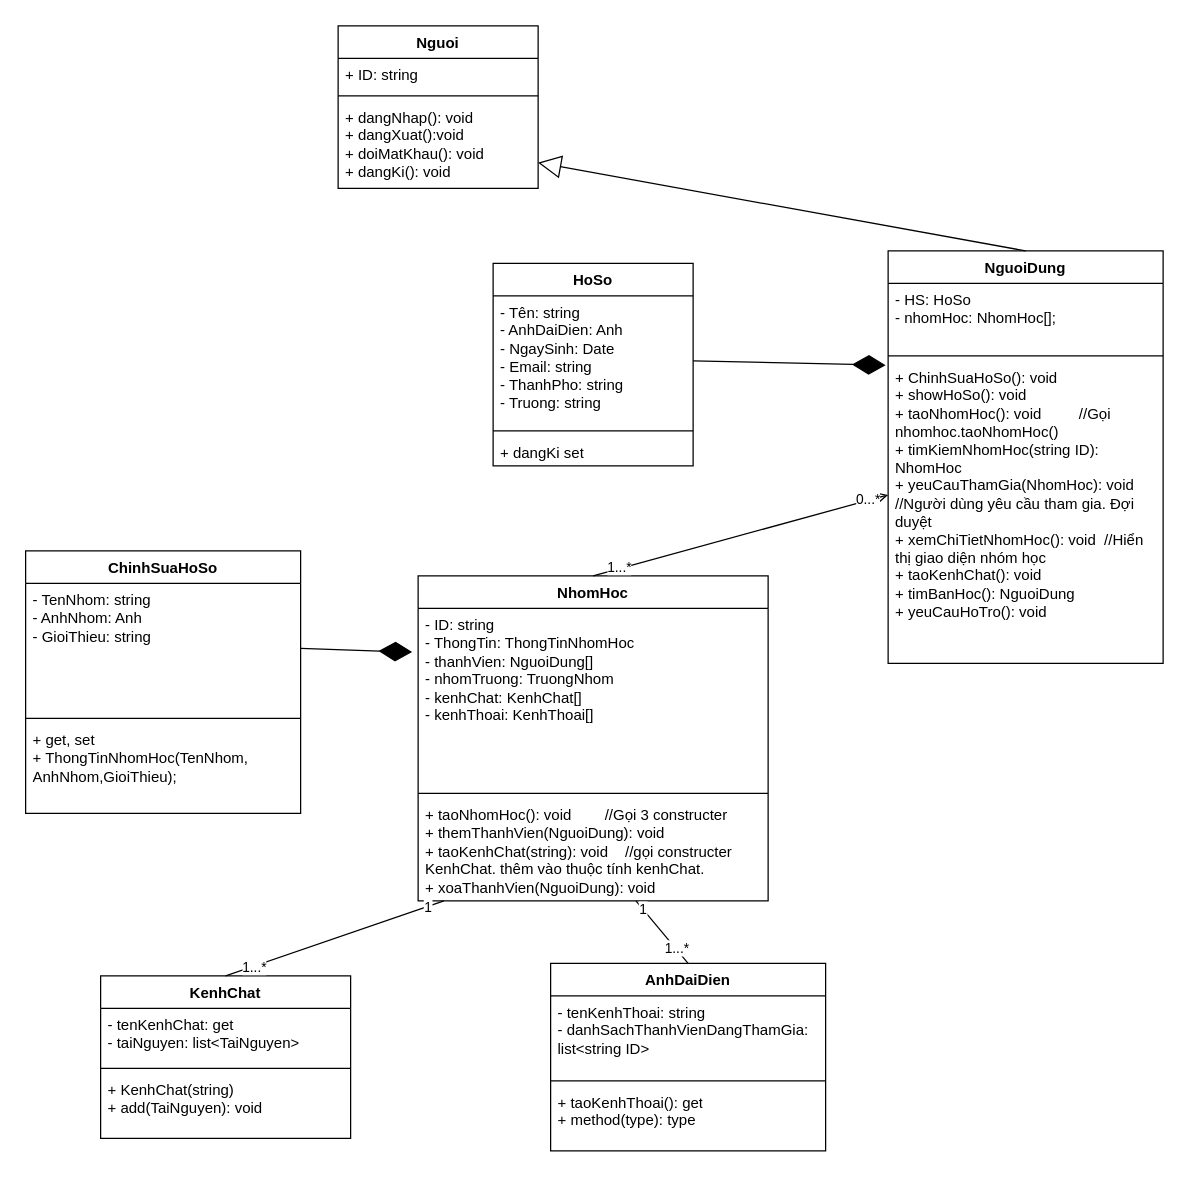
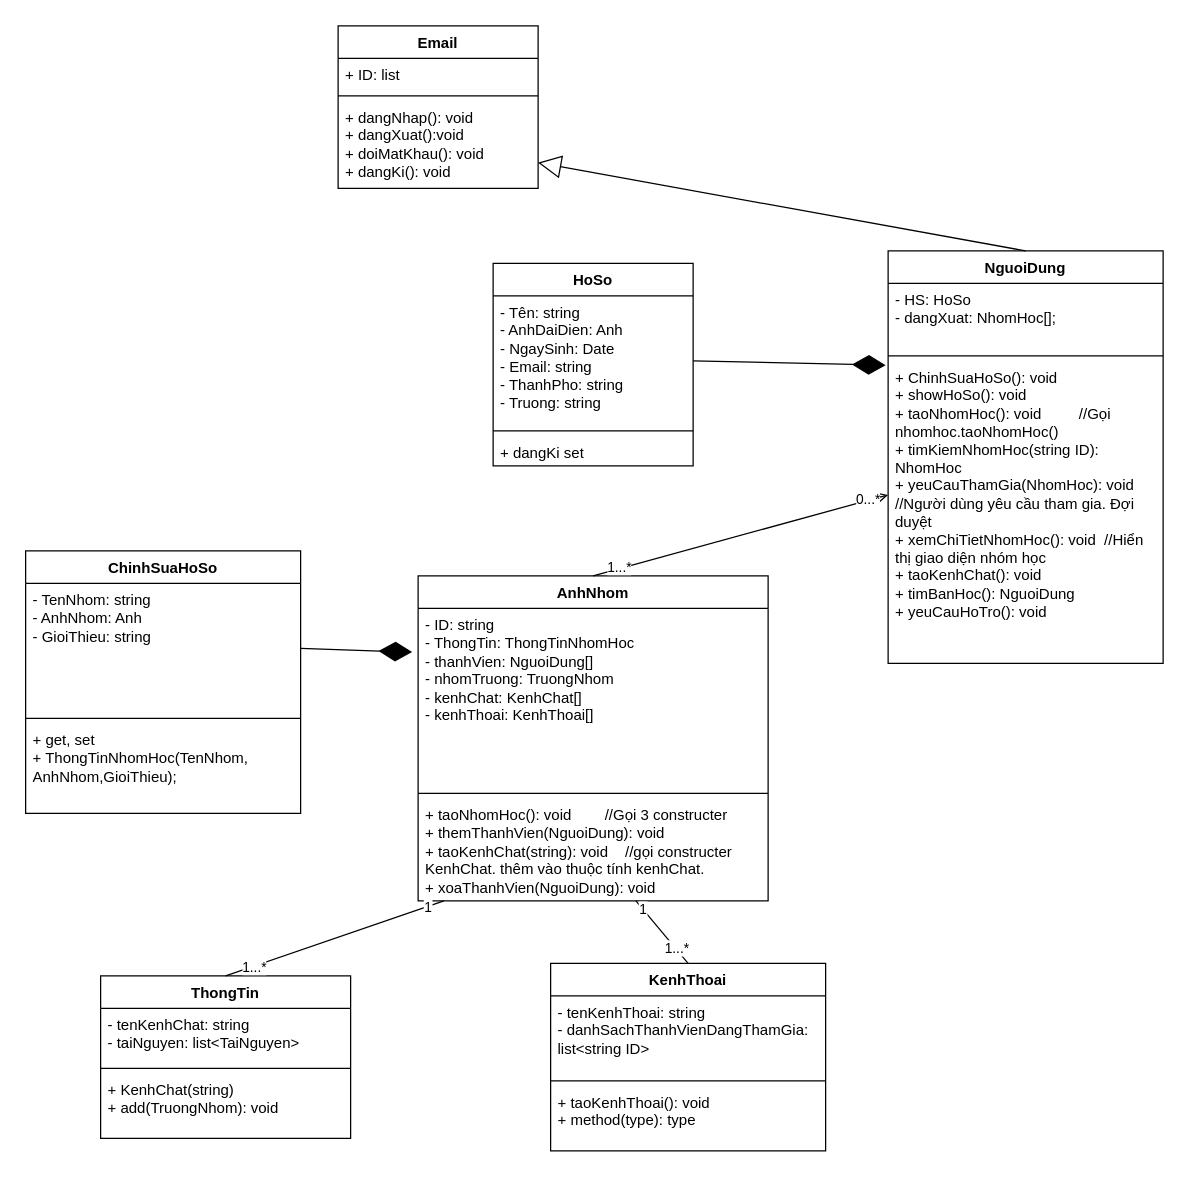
- <mxCell id="21" value="Nguoi" style="swimlane;fontStyle=1;align=center;verticalAlign=top;childLayout=stackLayout;horizontal=1;startSize=26;horizontalStack=0;resizeParent=1;resizeParentMax=0;resizeLast=0;collapsible=1;marginBottom=0;whiteSpace=wrap;html=1;" parent="1" vertex="1"><mxGeometry x="270" y="20" width="160" height="130" as="geometry" /></mxCell>
+ <mxCell id="21" value="Email" style="swimlane;fontStyle=1;align=center;verticalAlign=top;childLayout=stackLayout;horizontal=1;startSize=26;horizontalStack=0;resizeParent=1;resizeParentMax=0;resizeLast=0;collapsible=1;marginBottom=0;whiteSpace=wrap;html=1;" parent="1" vertex="1"><mxGeometry x="270" y="20" width="160" height="130" as="geometry" /></mxCell>
- <mxCell id="22" value="+ ID: string" style="text;strokeColor=none;fillColor=none;align=left;verticalAlign=top;spacingLeft=4;spacingRight=4;overflow=hidden;rotatable=0;points=[[0,0.5],[1,0.5]];portConstraint=eastwest;whiteSpace=wrap;html=1;" parent="21" vertex="1"><mxGeometry y="26" width="160" height="26" as="geometry" /></mxCell>
+ <mxCell id="22" value="+ ID: list" style="text;strokeColor=none;fillColor=none;align=left;verticalAlign=top;spacingLeft=4;spacingRight=4;overflow=hidden;rotatable=0;points=[[0,0.5],[1,0.5]];portConstraint=eastwest;whiteSpace=wrap;html=1;" parent="21" vertex="1"><mxGeometry y="26" width="160" height="26" as="geometry" /></mxCell>
- <mxCell id="3" value="- HS: HoSo&lt;div&gt;- nhomHoc: NhomHoc[];&lt;div&gt;&lt;div&gt;&lt;div&gt;&lt;br&gt;&lt;/div&gt;&lt;/div&gt;&lt;/div&gt;&lt;/div&gt;" style="text;strokeColor=none;fillColor=none;align=left;verticalAlign=top;spacingLeft=4;spacingRight=4;overflow=hidden;rotatable=0;points=[[0,0.5],[1,0.5]];portConstraint=eastwest;whiteSpace=wrap;html=1;" parent="2" vertex="1"><mxGeometry y="26" width="220" height="54" as="geometry" /></mxCell>
+ <mxCell id="3" value="- HS: HoSo&lt;div&gt;- dangXuat: NhomHoc[];&lt;div&gt;&lt;div&gt;&lt;div&gt;&lt;br&gt;&lt;/div&gt;&lt;/div&gt;&lt;/div&gt;&lt;/div&gt;" style="text;strokeColor=none;fillColor=none;align=left;verticalAlign=top;spacingLeft=4;spacingRight=4;overflow=hidden;rotatable=0;points=[[0,0.5],[1,0.5]];portConstraint=eastwest;whiteSpace=wrap;html=1;" parent="2" vertex="1"><mxGeometry y="26" width="220" height="54" as="geometry" /></mxCell>
- <mxCell id="11" value="NhomHoc" style="swimlane;fontStyle=1;align=center;verticalAlign=top;childLayout=stackLayout;horizontal=1;startSize=26;horizontalStack=0;resizeParent=1;resizeParentMax=0;resizeLast=0;collapsible=1;marginBottom=0;whiteSpace=wrap;html=1;" parent="1" vertex="1"><mxGeometry x="334" y="460" width="280" height="260" as="geometry" /></mxCell>
+ <mxCell id="11" value="AnhNhom" style="swimlane;fontStyle=1;align=center;verticalAlign=top;childLayout=stackLayout;horizontal=1;startSize=26;horizontalStack=0;resizeParent=1;resizeParentMax=0;resizeLast=0;collapsible=1;marginBottom=0;whiteSpace=wrap;html=1;" parent="1" vertex="1"><mxGeometry x="334" y="460" width="280" height="260" as="geometry" /></mxCell>
- <mxCell id="29" value="AnhDaiDien&lt;div&gt;&lt;br&gt;&lt;/div&gt;" style="swimlane;fontStyle=1;align=center;verticalAlign=top;childLayout=stackLayout;horizontal=1;startSize=26;horizontalStack=0;resizeParent=1;resizeParentMax=0;resizeLast=0;collapsible=1;marginBottom=0;whiteSpace=wrap;html=1;" parent="1" vertex="1"><mxGeometry x="440" y="770" width="220" height="150" as="geometry" /></mxCell>
+ <mxCell id="29" value="KenhThoai&lt;div&gt;&lt;br&gt;&lt;/div&gt;" style="swimlane;fontStyle=1;align=center;verticalAlign=top;childLayout=stackLayout;horizontal=1;startSize=26;horizontalStack=0;resizeParent=1;resizeParentMax=0;resizeLast=0;collapsible=1;marginBottom=0;whiteSpace=wrap;html=1;" parent="1" vertex="1"><mxGeometry x="440" y="770" width="220" height="150" as="geometry" /></mxCell>
- <mxCell id="25" value="KenhChat" style="swimlane;fontStyle=1;align=center;verticalAlign=top;childLayout=stackLayout;horizontal=1;startSize=26;horizontalStack=0;resizeParent=1;resizeParentMax=0;resizeLast=0;collapsible=1;marginBottom=0;whiteSpace=wrap;html=1;" parent="1" vertex="1"><mxGeometry x="80" y="780" width="200" height="130" as="geometry" /></mxCell>
+ <mxCell id="25" value="ThongTin" style="swimlane;fontStyle=1;align=center;verticalAlign=top;childLayout=stackLayout;horizontal=1;startSize=26;horizontalStack=0;resizeParent=1;resizeParentMax=0;resizeLast=0;collapsible=1;marginBottom=0;whiteSpace=wrap;html=1;" parent="1" vertex="1"><mxGeometry x="80" y="780" width="200" height="130" as="geometry" /></mxCell>
- <mxCell id="26" value="- tenKenhChat: get&lt;div&gt;- taiNguyen: list&amp;lt;TaiNguyen&amp;gt;&lt;/div&gt;" style="text;strokeColor=none;fillColor=none;align=left;verticalAlign=top;spacingLeft=4;spacingRight=4;overflow=hidden;rotatable=0;points=[[0,0.5],[1,0.5]];portConstraint=eastwest;whiteSpace=wrap;html=1;" parent="25" vertex="1"><mxGeometry y="26" width="200" height="44" as="geometry" /></mxCell>
+ <mxCell id="26" value="- tenKenhChat: string&lt;div&gt;- taiNguyen: list&amp;lt;TaiNguyen&amp;gt;&lt;/div&gt;" style="text;strokeColor=none;fillColor=none;align=left;verticalAlign=top;spacingLeft=4;spacingRight=4;overflow=hidden;rotatable=0;points=[[0,0.5],[1,0.5]];portConstraint=eastwest;whiteSpace=wrap;html=1;" parent="25" vertex="1"><mxGeometry y="26" width="200" height="44" as="geometry" /></mxCell>
- <mxCell id="28" value="&lt;div&gt;+ KenhChat(string)&lt;/div&gt;+ add(TaiNguyen): void" style="text;strokeColor=none;fillColor=none;align=left;verticalAlign=top;spacingLeft=4;spacingRight=4;overflow=hidden;rotatable=0;points=[[0,0.5],[1,0.5]];portConstraint=eastwest;whiteSpace=wrap;html=1;" parent="25" vertex="1"><mxGeometry y="78" width="200" height="52" as="geometry" /></mxCell>
+ <mxCell id="28" value="&lt;div&gt;+ KenhChat(string)&lt;/div&gt;+ add(TruongNhom): void" style="text;strokeColor=none;fillColor=none;align=left;verticalAlign=top;spacingLeft=4;spacingRight=4;overflow=hidden;rotatable=0;points=[[0,0.5],[1,0.5]];portConstraint=eastwest;whiteSpace=wrap;html=1;" parent="25" vertex="1"><mxGeometry y="78" width="200" height="52" as="geometry" /></mxCell>
- <mxCell id="32" value="&lt;div&gt;+ taoKenhThoai(): get&lt;/div&gt;+ method(type): type" style="text;strokeColor=none;fillColor=none;align=left;verticalAlign=top;spacingLeft=4;spacingRight=4;overflow=hidden;rotatable=0;points=[[0,0.5],[1,0.5]];portConstraint=eastwest;whiteSpace=wrap;html=1;" parent="29" vertex="1"><mxGeometry y="98" width="220" height="52" as="geometry" /></mxCell>
+ <mxCell id="32" value="&lt;div&gt;+ taoKenhThoai(): void&lt;/div&gt;+ method(type): type" style="text;strokeColor=none;fillColor=none;align=left;verticalAlign=top;spacingLeft=4;spacingRight=4;overflow=hidden;rotatable=0;points=[[0,0.5],[1,0.5]];portConstraint=eastwest;whiteSpace=wrap;html=1;" parent="29" vertex="1"><mxGeometry y="98" width="220" height="52" as="geometry" /></mxCell>
